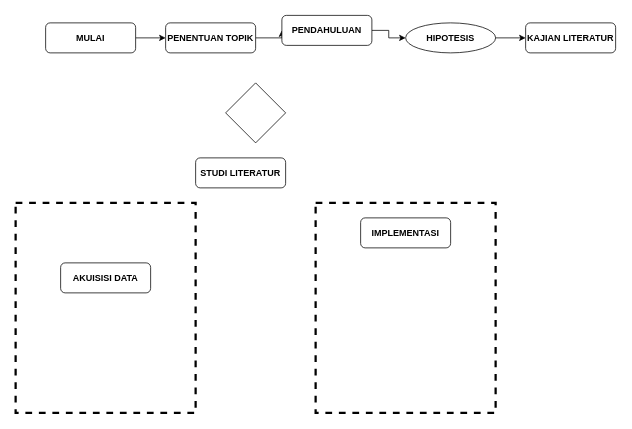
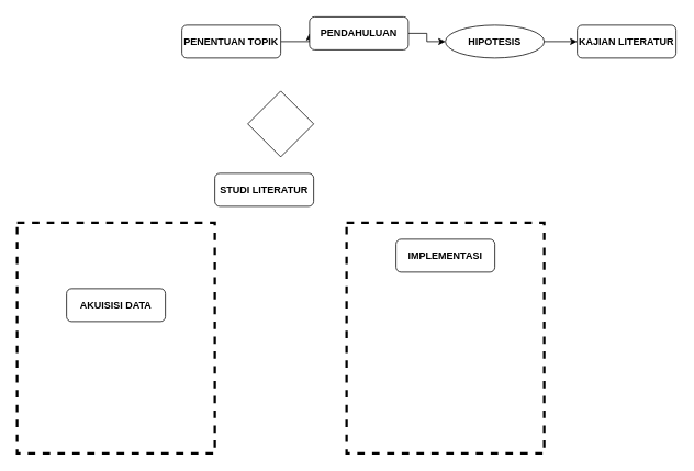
- <mxCell id="4" value="&lt;span style=&quot;font-style: normal&quot;&gt;&lt;b&gt;MULAI&lt;/b&gt;&lt;/span&gt;" style="rounded=1;whiteSpace=wrap;html=1;fontStyle=2;fontFamily=Helvetica;" parent="1" vertex="1"><mxGeometry x="60" y="30" width="120" height="40" as="geometry" /></mxCell>
- <mxCell id="3" style="edgeStyle=orthogonalEdgeStyle;rounded=0;orthogonalLoop=1;jettySize=auto;html=1;exitX=1;exitY=0.5;exitDx=0;exitDy=0;entryX=0;entryY=0.5;entryDx=0;entryDy=0;" edge="1" parent="1" source="4" target="6"><mxGeometry relative="1" as="geometry" /></mxCell>
